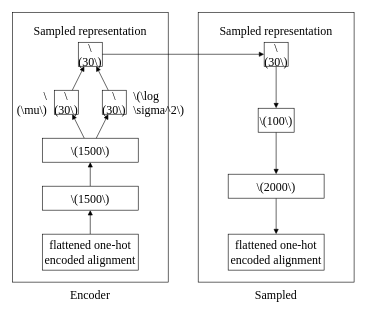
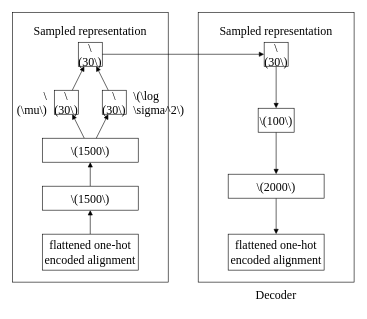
- <mxCell id="18" value="Encoder" style="text;html=1;strokeColor=none;fillColor=none;align=center;verticalAlign=middle;whiteSpace=wrap;rounded=0;fontFamily=Linux Libertine;fontSize=20;" vertex="1" parent="1"><mxGeometry x="20" y="470" width="260" height="40" as="geometry" /></mxCell>
- <mxCell id="28" value="Sampled" style="text;html=1;strokeColor=none;fillColor=none;align=center;verticalAlign=middle;whiteSpace=wrap;rounded=0;fontFamily=Linux Libertine;fontSize=20;" vertex="1" parent="1"><mxGeometry x="330" y="470" width="260" height="40" as="geometry" /></mxCell>
+ <mxCell id="28" value="Decoder" style="text;html=1;strokeColor=none;fillColor=none;align=center;verticalAlign=middle;whiteSpace=wrap;rounded=0;fontFamily=Linux Libertine;fontSize=20;" vertex="1" parent="1"><mxGeometry x="330" y="470" width="260" height="40" as="geometry" /></mxCell>
